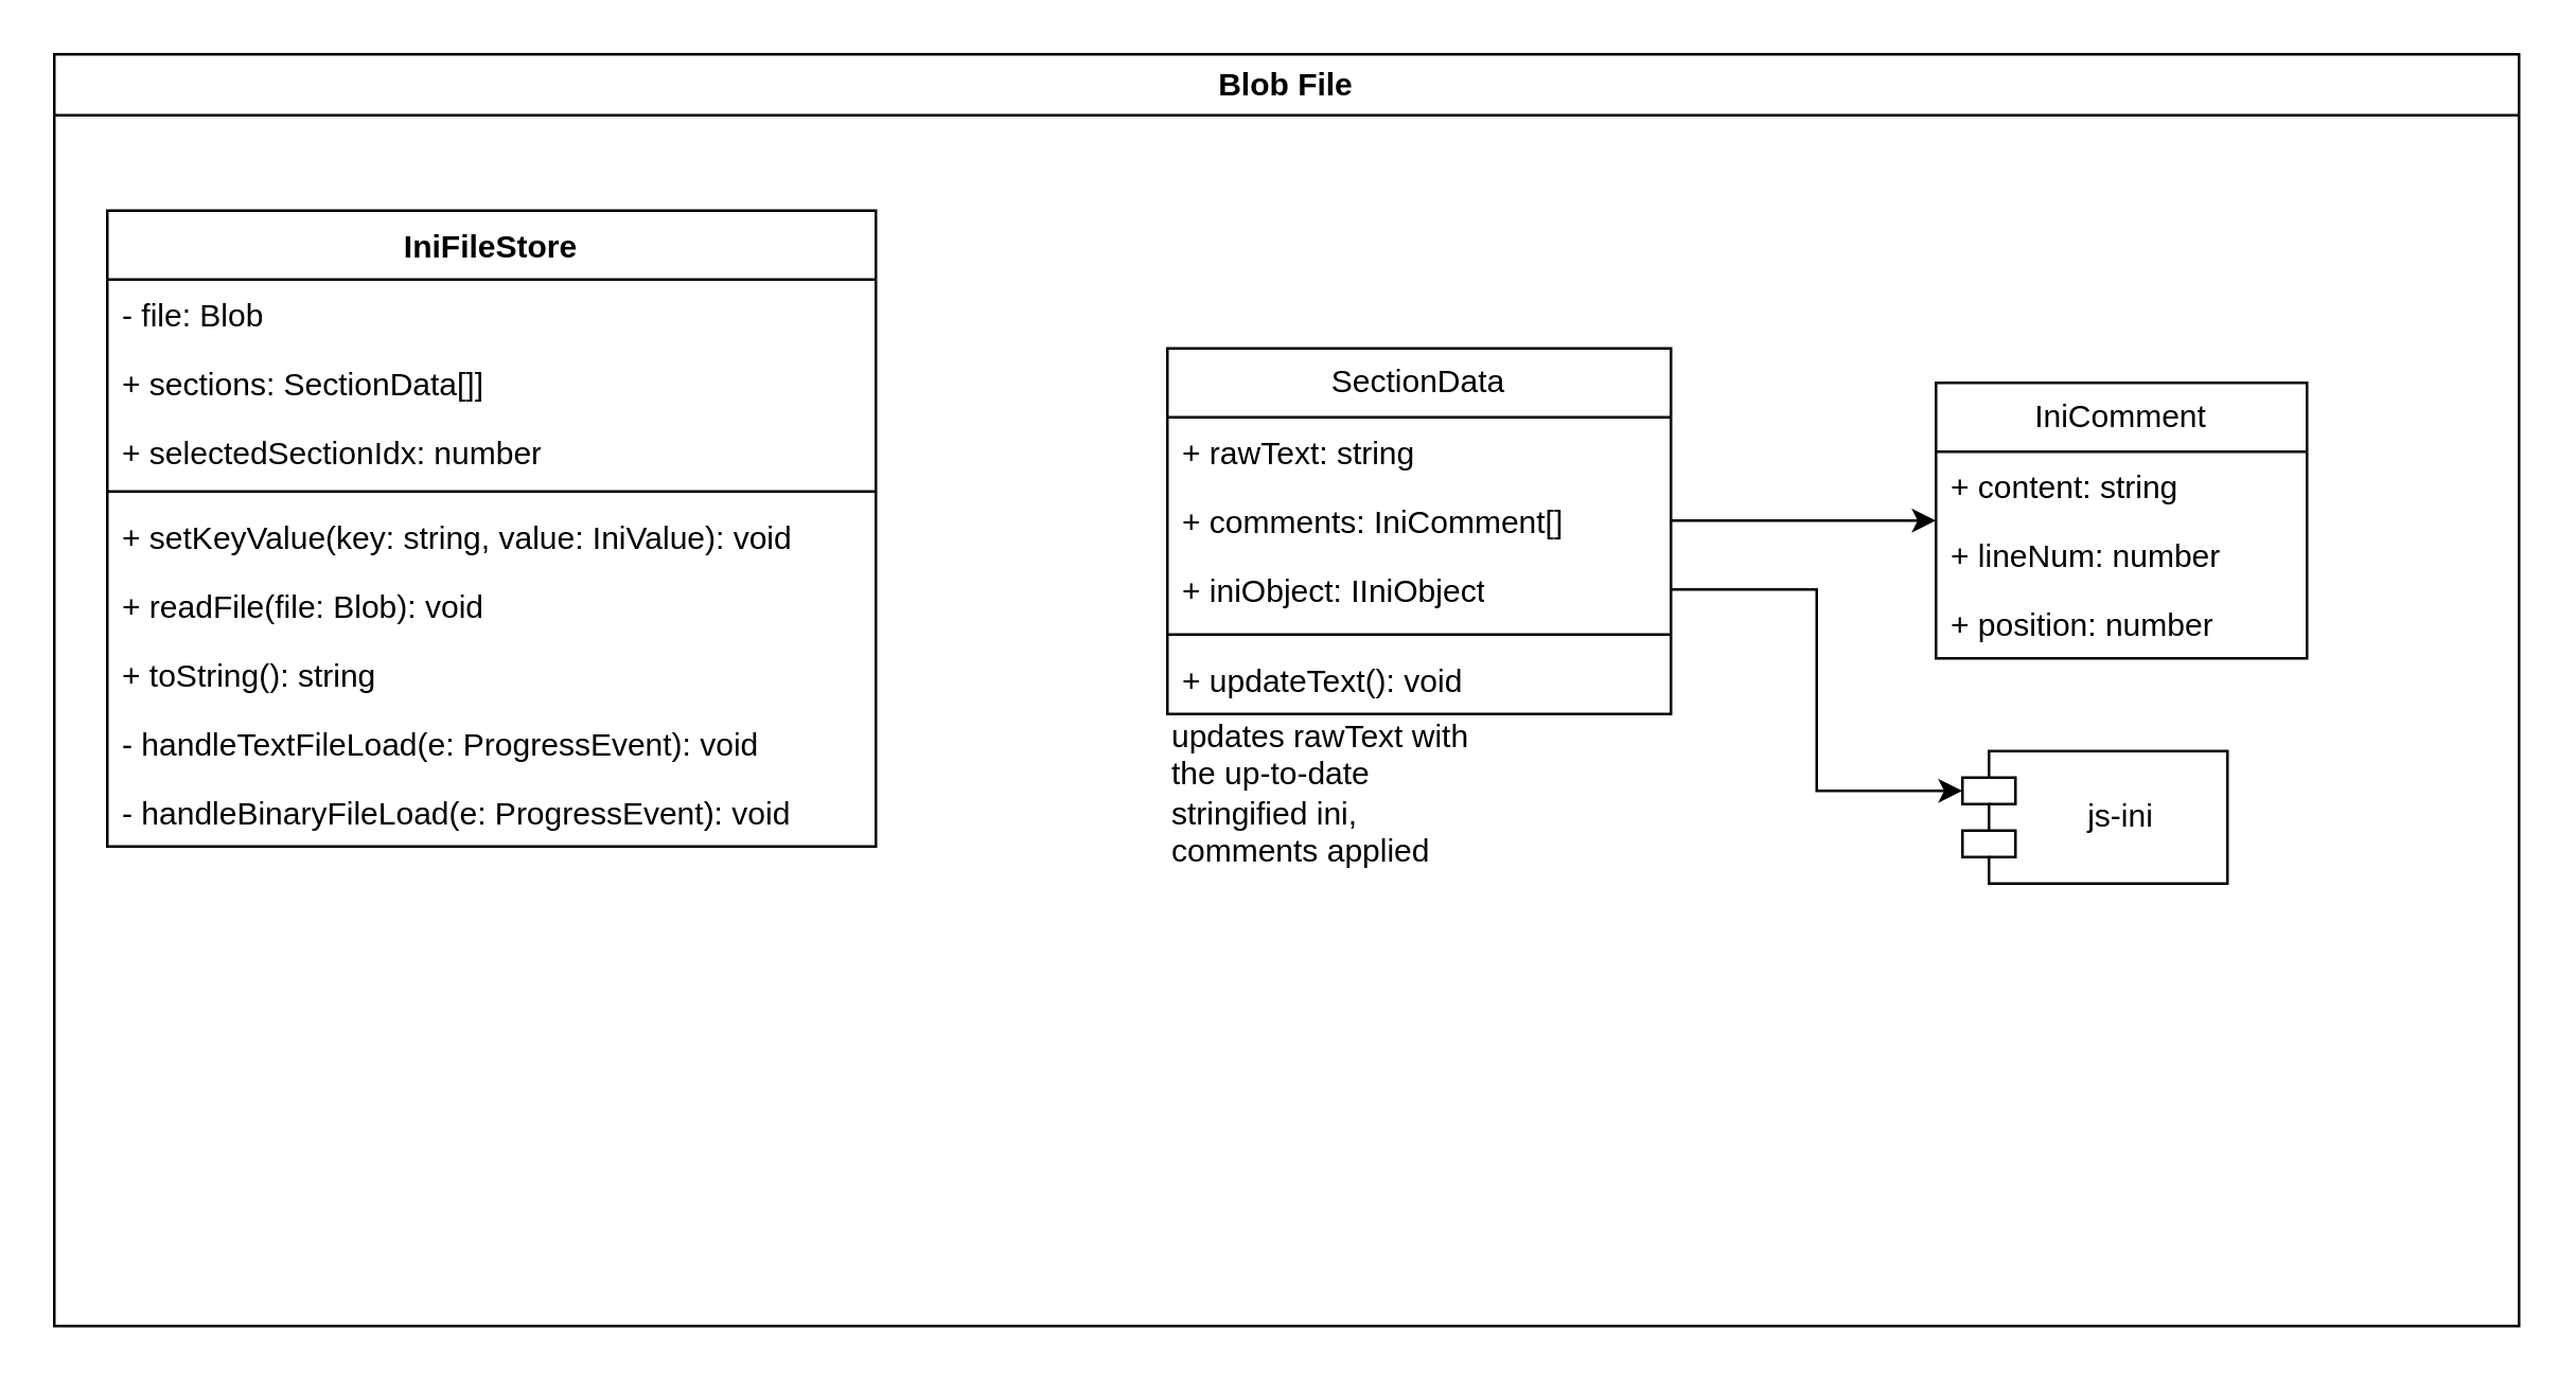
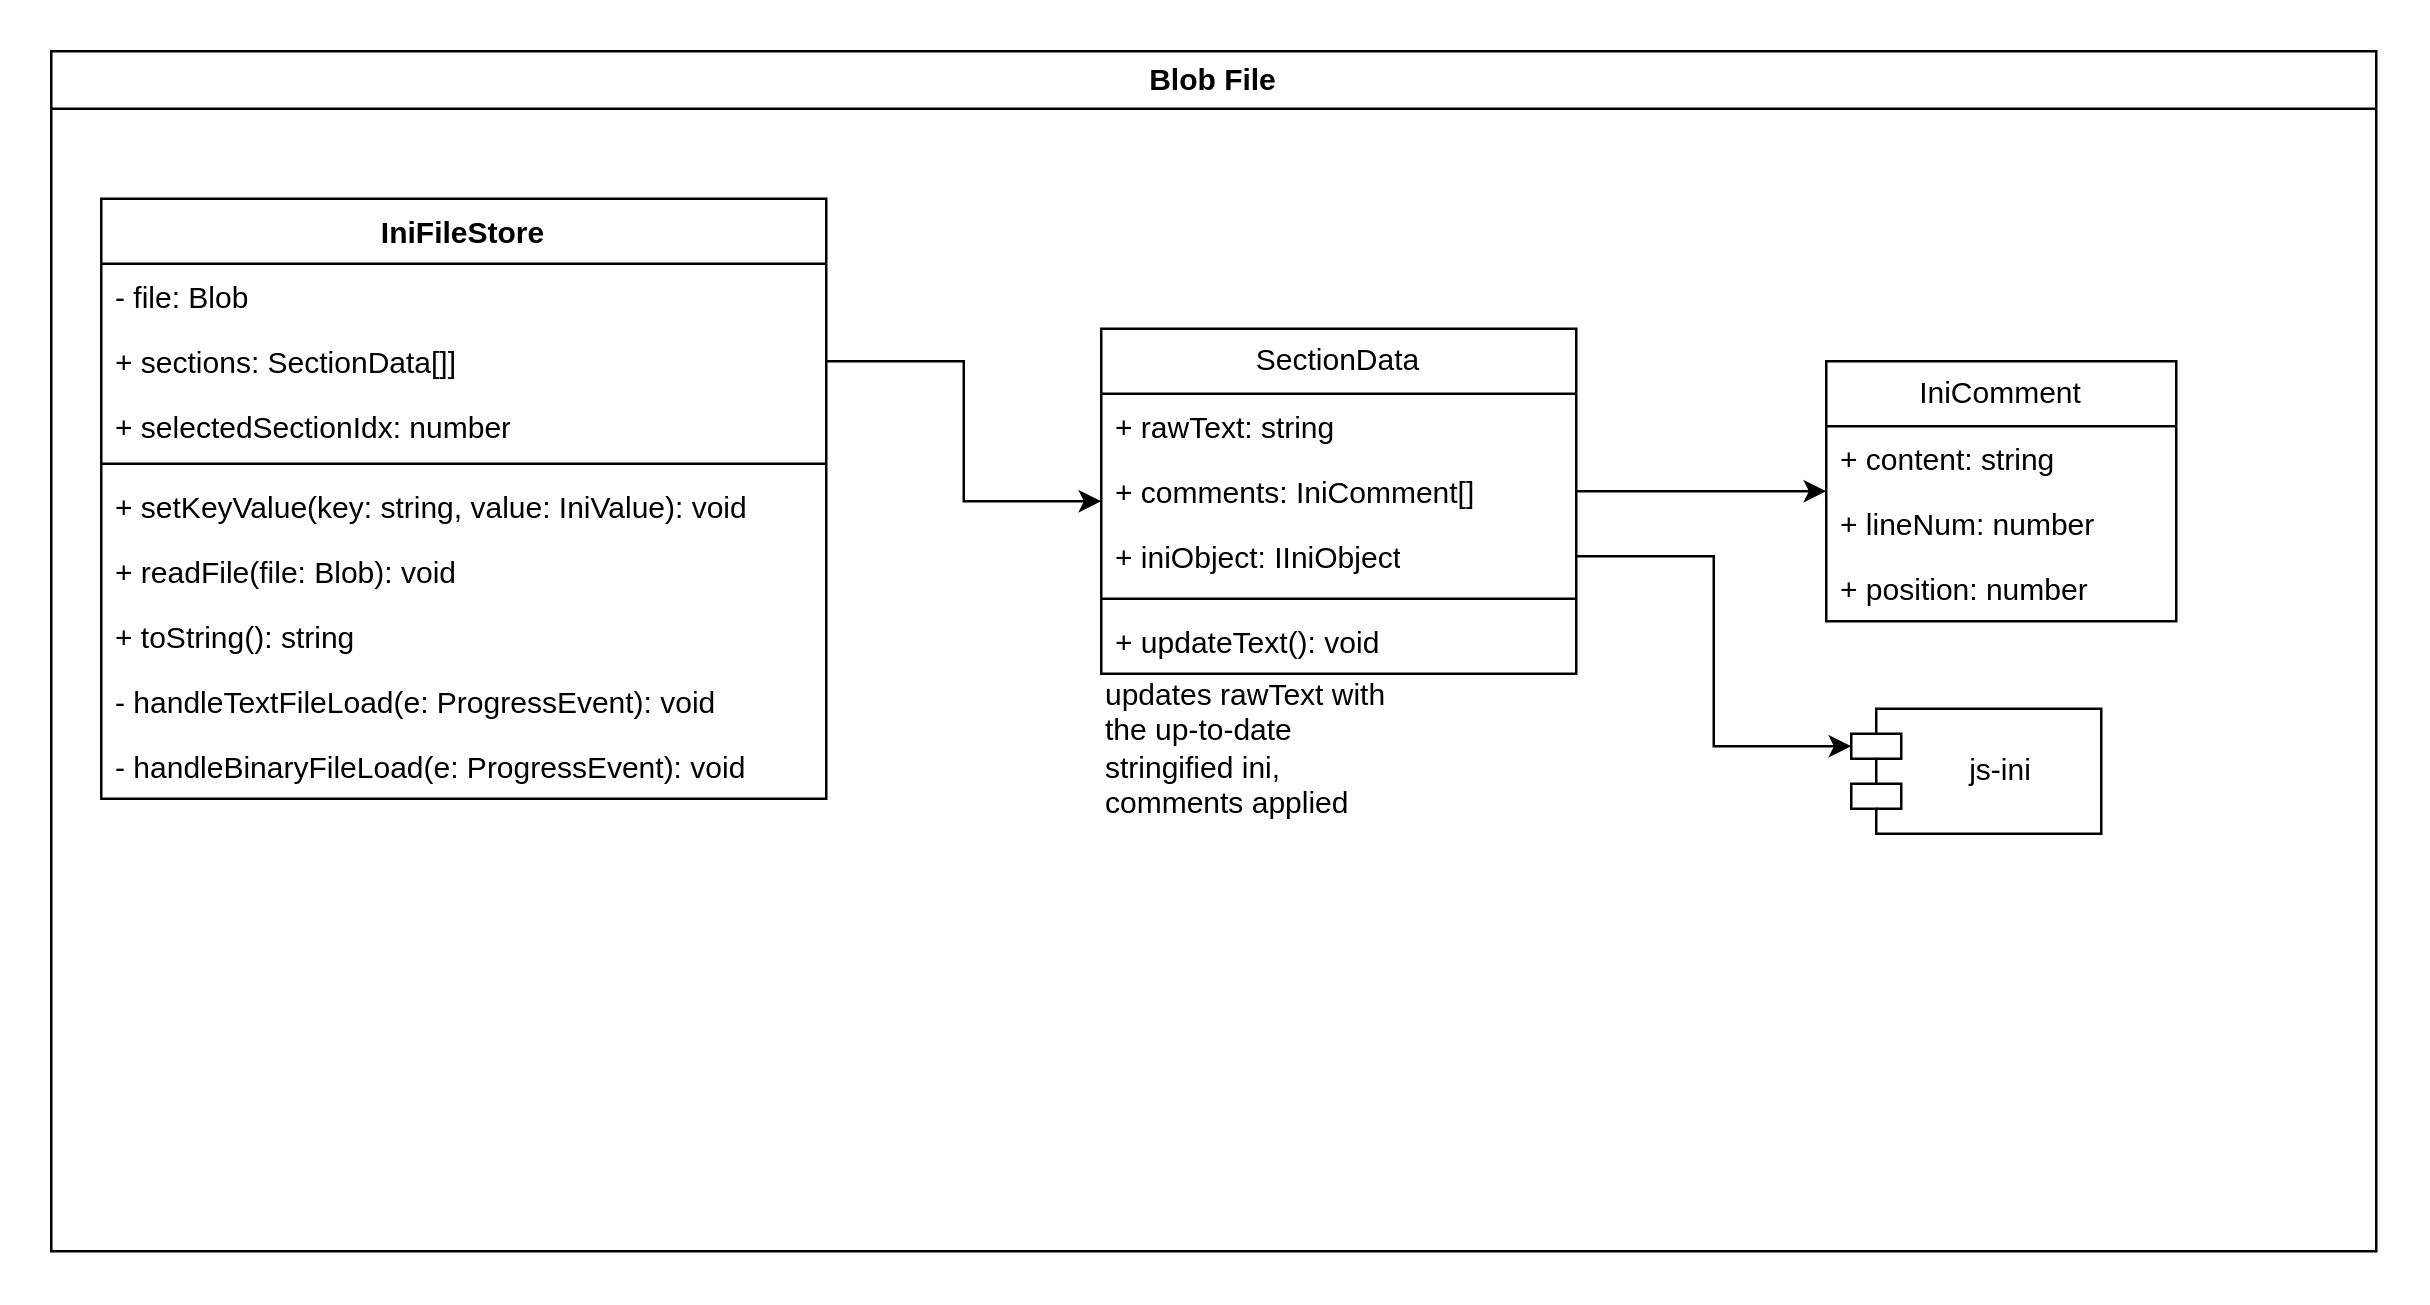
+ <mxCell id="27" style="edgeStyle=orthogonalEdgeStyle;rounded=0;orthogonalLoop=1;jettySize=auto;html=1;" edge="1" parent="2" source="19" target="3"><mxGeometry relative="1" as="geometry" /></mxCell>
